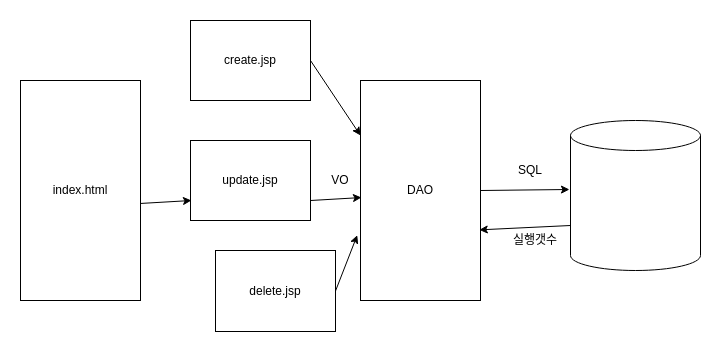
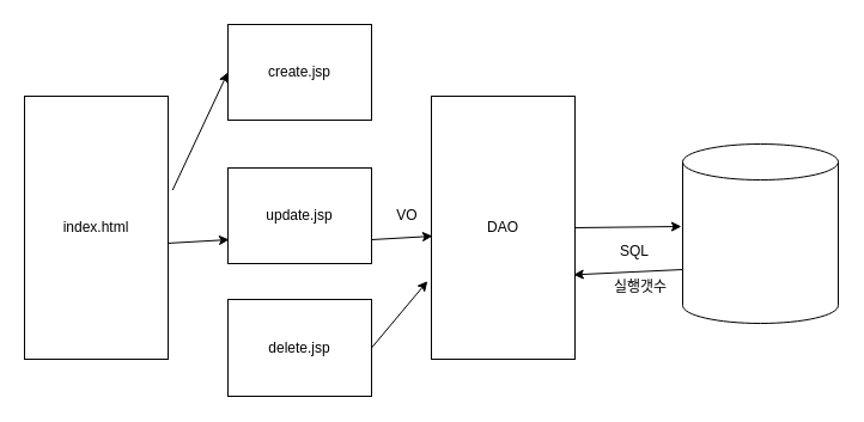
- <mxCell id="16" value="" style="endArrow=classic;html=1;entryX=0;entryY=0.25;entryDx=0;entryDy=0;exitX=1;exitY=0.5;exitDx=0;exitDy=0;" edge="1" parent="1" source="13" target="4"><mxGeometry width="50" height="50" relative="1" as="geometry"><mxPoint x="320" y="210" as="sourcePoint" /><mxPoint x="370.96" y="207.04" as="targetPoint" /></mxGeometry></mxCell>
+ <mxCell id="15" value="" style="endArrow=classic;html=1;entryX=0;entryY=0.5;entryDx=0;entryDy=0;exitX=1.031;exitY=0.357;exitDx=0;exitDy=0;exitPerimeter=0;" edge="1" parent="1" source="2" target="13"><mxGeometry width="50" height="50" relative="1" as="geometry"><mxPoint x="150" y="212.96" as="sourcePoint" /><mxPoint x="200.96" y="210" as="targetPoint" /></mxGeometry></mxCell>
- <mxCell id="10" value="SQL" style="text;html=1;strokeColor=none;fillColor=none;align=center;verticalAlign=middle;whiteSpace=wrap;rounded=0;" vertex="1" parent="1"><mxGeometry x="510" y="160" width="40" height="20" as="geometry" /></mxCell>
+ <mxCell id="10" value="SQL" style="text;html=1;strokeColor=none;fillColor=none;align=center;verticalAlign=middle;whiteSpace=wrap;rounded=0;" vertex="1" parent="1"><mxGeometry x="510" y="200" width="40" height="20" as="geometry" /></mxCell>
- <mxCell id="14" value="delete.jsp" style="rounded=0;whiteSpace=wrap;html=1;" vertex="1" parent="1"><mxGeometry x="215" y="250" width="120" height="81" as="geometry" /></mxCell>
+ <mxCell id="14" value="delete.jsp" style="rounded=0;whiteSpace=wrap;html=1;" vertex="1" parent="1"><mxGeometry x="190" y="250" width="120" height="81" as="geometry" /></mxCell>
